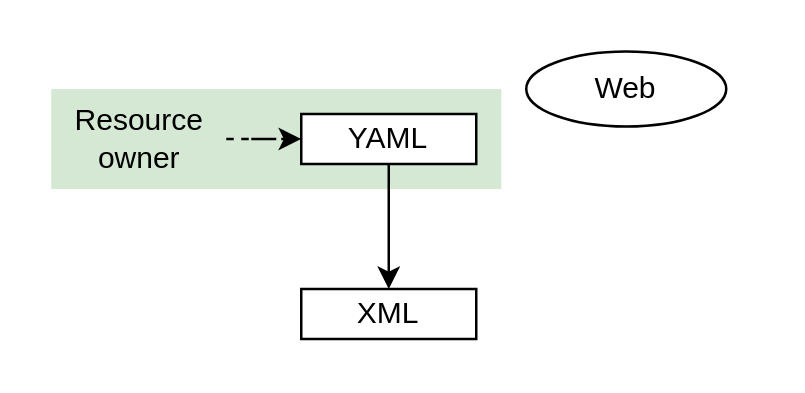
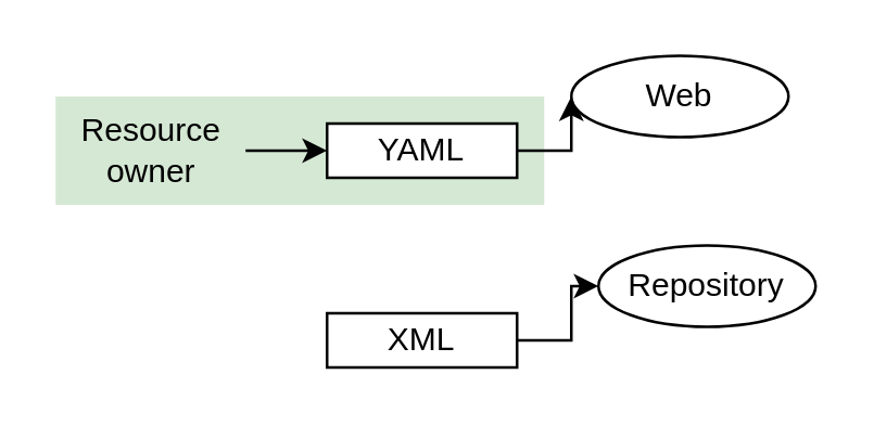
- <mxCell id="10" style="edgeStyle=orthogonalEdgeStyle;rounded=0;orthogonalLoop=1;jettySize=auto;html=1;dashed=1;" parent="1" source="11" target="5" edge="1"><mxGeometry relative="1" as="geometry" /></mxCell>
+ <mxCell id="10" style="edgeStyle=orthogonalEdgeStyle;rounded=0;orthogonalLoop=1;jettySize=auto;html=1;" parent="1" source="11" target="5" edge="1"><mxGeometry relative="1" as="geometry" /></mxCell>
+ <mxCell id="4" style="edgeStyle=orthogonalEdgeStyle;rounded=0;orthogonalLoop=1;jettySize=auto;html=1;" parent="1" source="5" target="8" edge="1"><mxGeometry relative="1" as="geometry" /></mxCell>
- <mxCell id="3" style="edgeStyle=orthogonalEdgeStyle;rounded=0;orthogonalLoop=1;jettySize=auto;html=1;exitX=0.5;exitY=1;exitDx=0;exitDy=0;entryX=0.5;entryY=0;entryDx=0;entryDy=0;fontColor=#B3B3B3;" parent="1" source="5" target="7" edge="1"><mxGeometry relative="1" as="geometry" /></mxCell>
+ <mxCell id="9" value="Repository" style="ellipse;whiteSpace=wrap;html=1;" parent="1" vertex="1"><mxGeometry x="220" y="90" width="80" height="30" as="geometry" /></mxCell>
+ <mxCell id="6" style="edgeStyle=orthogonalEdgeStyle;rounded=0;orthogonalLoop=1;jettySize=auto;html=1;fontColor=#B3B3B3;" parent="1" source="7" target="9" edge="1"><mxGeometry relative="1" as="geometry" /></mxCell>
